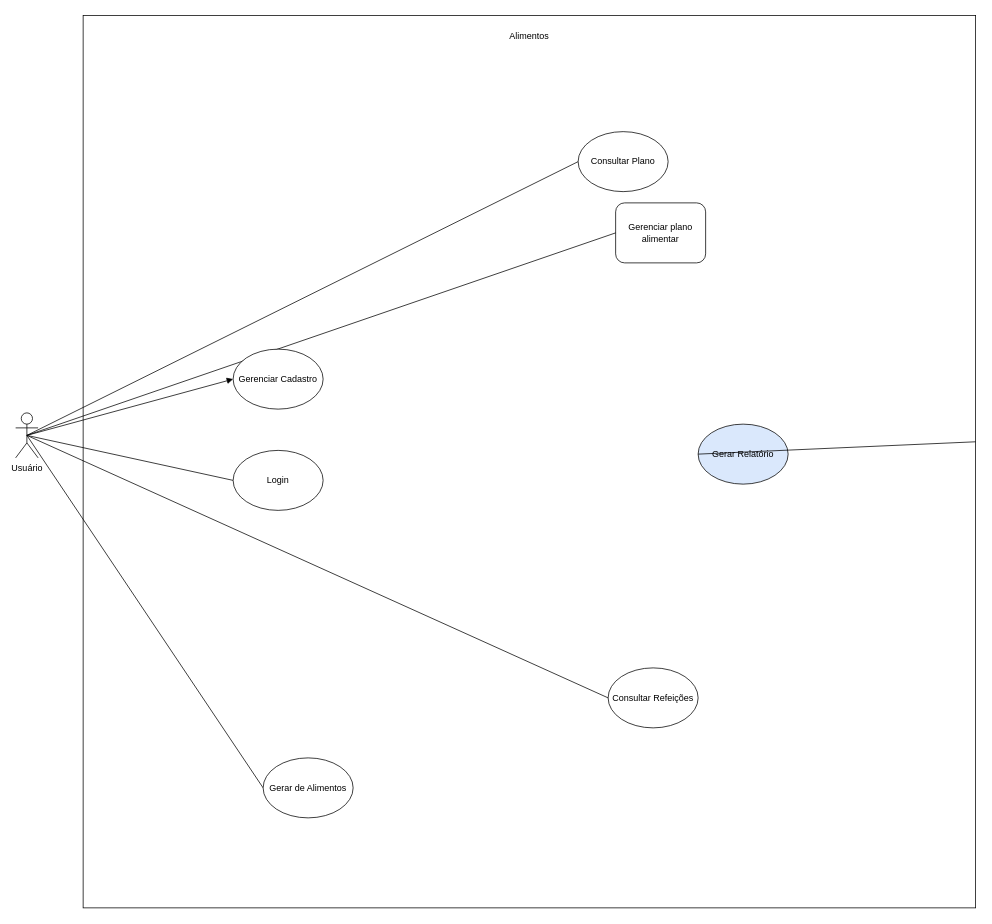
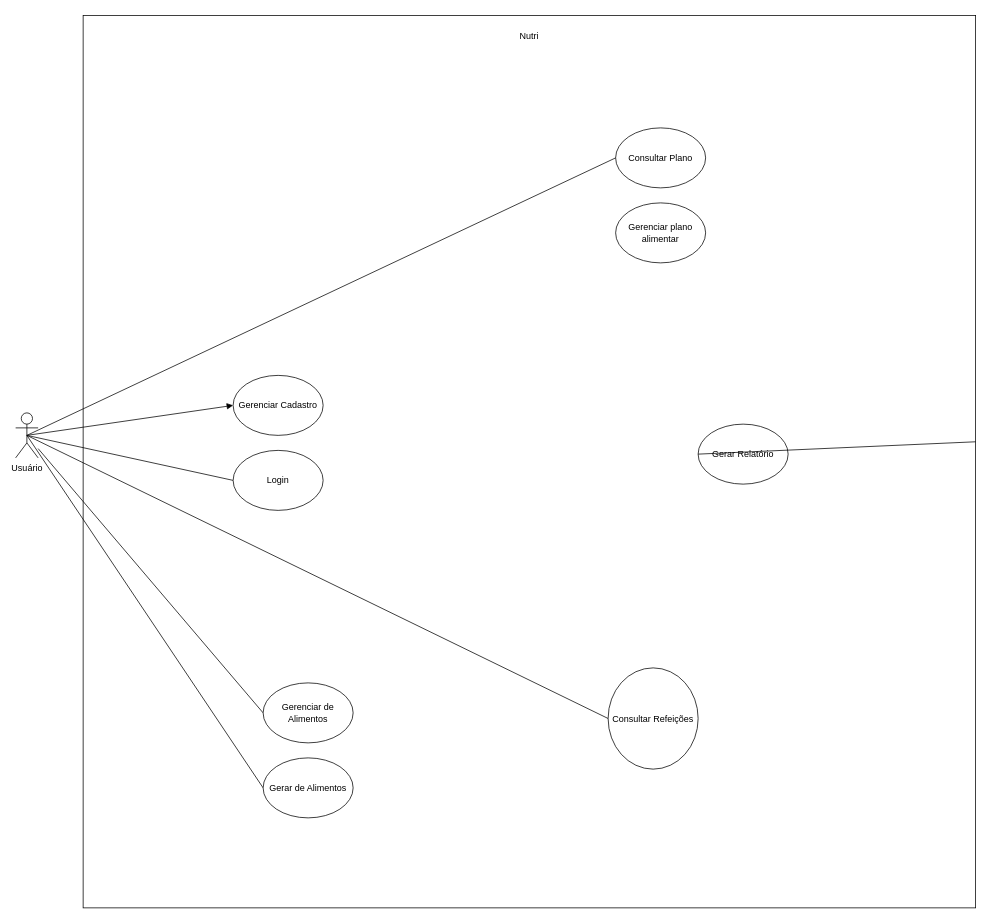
- <mxCell id="2" value="&#10;Alimentos&#10;&#10;" style="whiteSpace=wrap;html=1;aspect=fixed;verticalAlign=top;" parent="1" vertex="1"><mxGeometry x="110" y="20" width="1190" height="1190" as="geometry" /></mxCell>
+ <mxCell id="2" value="&#10;Nutri&#10;&#10;" style="whiteSpace=wrap;html=1;aspect=fixed;verticalAlign=top;" parent="1" vertex="1"><mxGeometry x="110" y="20" width="1190" height="1190" as="geometry" /></mxCell>
- <mxCell id="5" value="Consultar Plano" style="ellipse;whiteSpace=wrap;html=1;" parent="1" vertex="1"><mxGeometry x="770" y="175" width="120" height="80" as="geometry" /></mxCell>
+ <mxCell id="5" value="Consultar Plano" style="ellipse;whiteSpace=wrap;html=1;" parent="1" vertex="1"><mxGeometry x="820" y="170" width="120" height="80" as="geometry" /></mxCell>
- <mxCell id="6" value="Gerenciar plano alimentar" style="whiteSpace=wrap;html=1;rounded=1;" parent="1" vertex="1"><mxGeometry x="820" y="270" width="120" height="80" as="geometry" /></mxCell>
+ <mxCell id="6" value="Gerenciar plano alimentar" style="ellipse;whiteSpace=wrap;html=1;" parent="1" vertex="1"><mxGeometry x="820" y="270" width="120" height="80" as="geometry" /></mxCell>
- <mxCell id="12" value="" style="endArrow=none;html=1;rounded=0;exitX=0.5;exitY=0.5;exitDx=0;exitDy=0;exitPerimeter=0;entryX=0;entryY=0.5;entryDx=0;entryDy=0;" parent="1" source="7" target="6" edge="1"><mxGeometry width="50" height="50" relative="1" as="geometry"><mxPoint x="740" y="580" as="sourcePoint" /><mxPoint x="790" y="530" as="targetPoint" /></mxGeometry></mxCell>
- <mxCell id="16" value="Gerenciar Cadastro" style="ellipse;whiteSpace=wrap;html=1;" parent="1" vertex="1"><mxGeometry x="310" y="465" width="120" height="80" as="geometry" /></mxCell>
+ <mxCell id="16" value="Gerenciar Cadastro" style="ellipse;whiteSpace=wrap;html=1;" parent="1" vertex="1"><mxGeometry x="310" y="500" width="120" height="80" as="geometry" /></mxCell>
- <mxCell id="3" value="Gerar Relatório" style="ellipse;whiteSpace=wrap;html=1;fillColor=#dae8fc;" parent="1" vertex="1"><mxGeometry x="930" y="565" width="120" height="80" as="geometry" /></mxCell>
+ <mxCell id="3" value="Gerar Relatório" style="ellipse;whiteSpace=wrap;html=1;" parent="1" vertex="1"><mxGeometry x="930" y="565" width="120" height="80" as="geometry" /></mxCell>
+ <mxCell id="11" value="" style="endArrow=none;html=1;rounded=0;entryX=0;entryY=0.5;entryDx=0;entryDy=0;" parent="1" source="7" target="17" edge="1"><mxGeometry width="50" height="50" relative="1" as="geometry"><mxPoint x="570" y="780" as="sourcePoint" /><mxPoint x="620" y="730" as="targetPoint" /></mxGeometry></mxCell>
- <mxCell id="4" value="Consultar Refeições" style="ellipse;whiteSpace=wrap;html=1;" parent="1" vertex="1"><mxGeometry x="810" y="890" width="120" height="80" as="geometry" /></mxCell>
+ <mxCell id="4" value="Consultar Refeições" style="ellipse;whiteSpace=wrap;html=1;" parent="1" vertex="1"><mxGeometry x="810" y="890" width="120" height="135" as="geometry" /></mxCell>
+ <mxCell id="17" value="Gerenciar de Alimentos" style="ellipse;whiteSpace=wrap;html=1;" parent="1" vertex="1"><mxGeometry x="350" y="910" width="120" height="80" as="geometry" /></mxCell>
